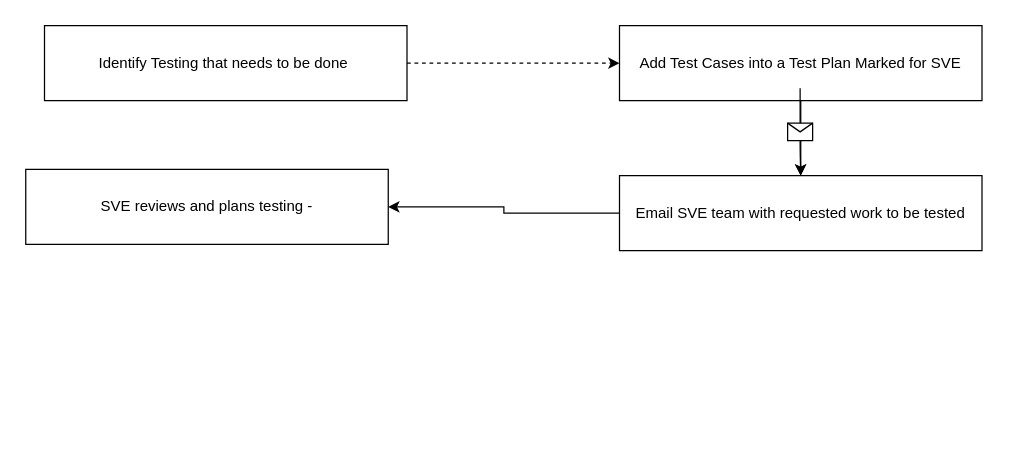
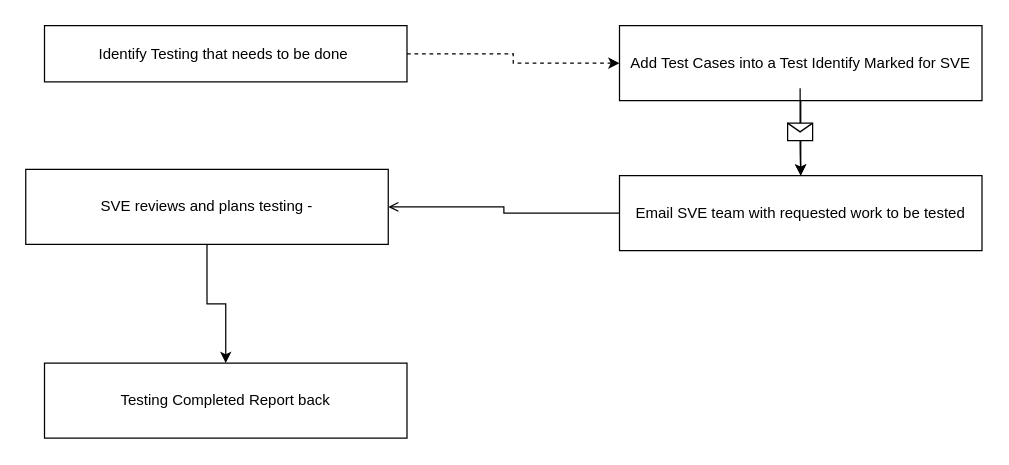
- <mxCell id="3" value="Identify Testing that needs to be done&amp;nbsp;" style="rounded=0;whiteSpace=wrap;html=1;" vertex="1" parent="1"><mxGeometry x="35" y="20" width="290" height="60" as="geometry" /></mxCell>
+ <mxCell id="3" value="Identify Testing that needs to be done&amp;nbsp;" style="rounded=0;whiteSpace=wrap;html=1;" vertex="1" parent="1"><mxGeometry x="35" y="20" width="290" height="45" as="geometry" /></mxCell>
- <mxCell id="5" value="Add Test Cases into a Test Plan Marked for SVE" style="rounded=0;whiteSpace=wrap;html=1;" vertex="1" parent="1"><mxGeometry x="495" y="20" width="290" height="60" as="geometry" /></mxCell>
+ <mxCell id="5" value="Add Test Cases into a Test Identify Marked for SVE" style="rounded=0;whiteSpace=wrap;html=1;" vertex="1" parent="1"><mxGeometry x="495" y="20" width="290" height="60" as="geometry" /></mxCell>
- <mxCell id="6" value="" style="edgeStyle=orthogonalEdgeStyle;rounded=0;orthogonalLoop=1;jettySize=auto;html=1;" edge="1" parent="1" source="7" target="9"><mxGeometry relative="1" as="geometry" /></mxCell>
+ <mxCell id="6" value="" style="edgeStyle=orthogonalEdgeStyle;rounded=0;orthogonalLoop=1;jettySize=auto;html=1;endArrow=open;" edge="1" parent="1" source="7" target="9"><mxGeometry relative="1" as="geometry" /></mxCell>
+ <mxCell id="8" value="" style="edgeStyle=orthogonalEdgeStyle;rounded=0;orthogonalLoop=1;jettySize=auto;html=1;" edge="1" parent="1" source="9" target="10"><mxGeometry relative="1" as="geometry" /></mxCell>
+ <mxCell id="10" value="Testing Completed Report back" style="rounded=0;whiteSpace=wrap;html=1;" vertex="1" parent="1"><mxGeometry x="35" y="290" width="290" height="60" as="geometry" /></mxCell>
